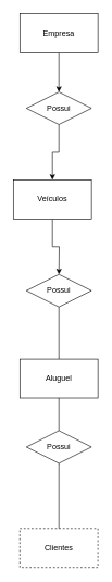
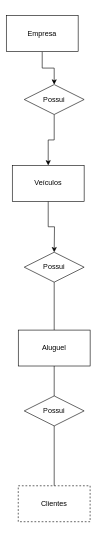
- <mxCell id="3" value="Empresa&lt;br&gt;" style="rounded=0;whiteSpace=wrap;html=1;" vertex="1" parent="1"><mxGeometry x="30" y="20" width="120" height="60" as="geometry" /></mxCell>
+ <mxCell id="3" value="Empresa&lt;br&gt;" style="rounded=0;whiteSpace=wrap;html=1;" vertex="1" parent="1"><mxGeometry x="10" y="25" width="120" height="60" as="geometry" /></mxCell>
